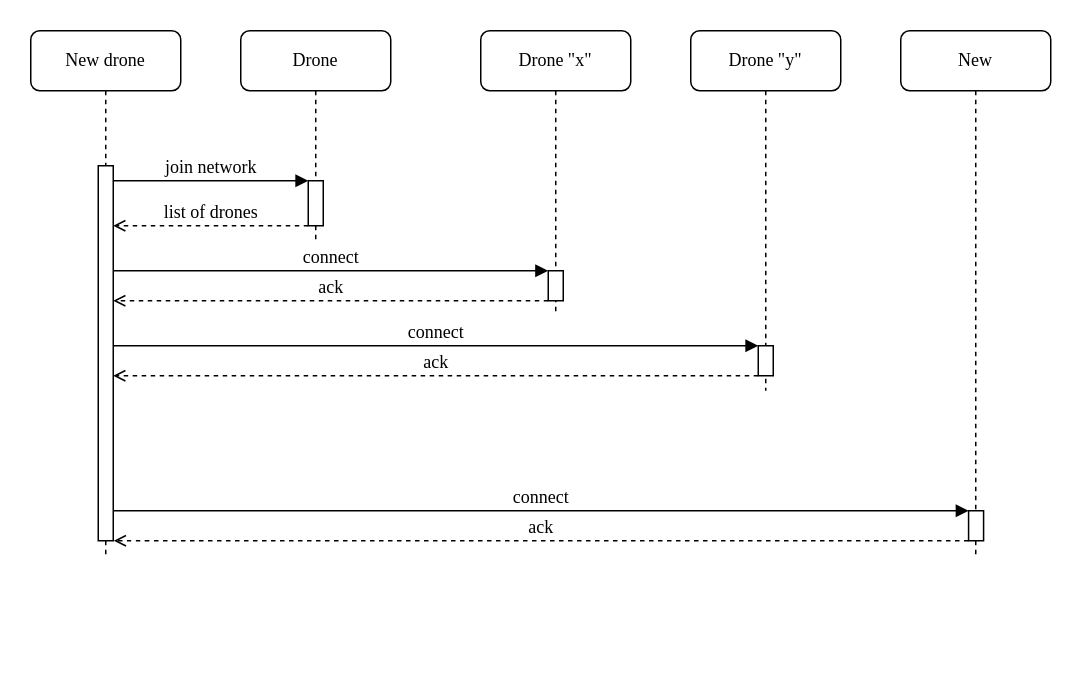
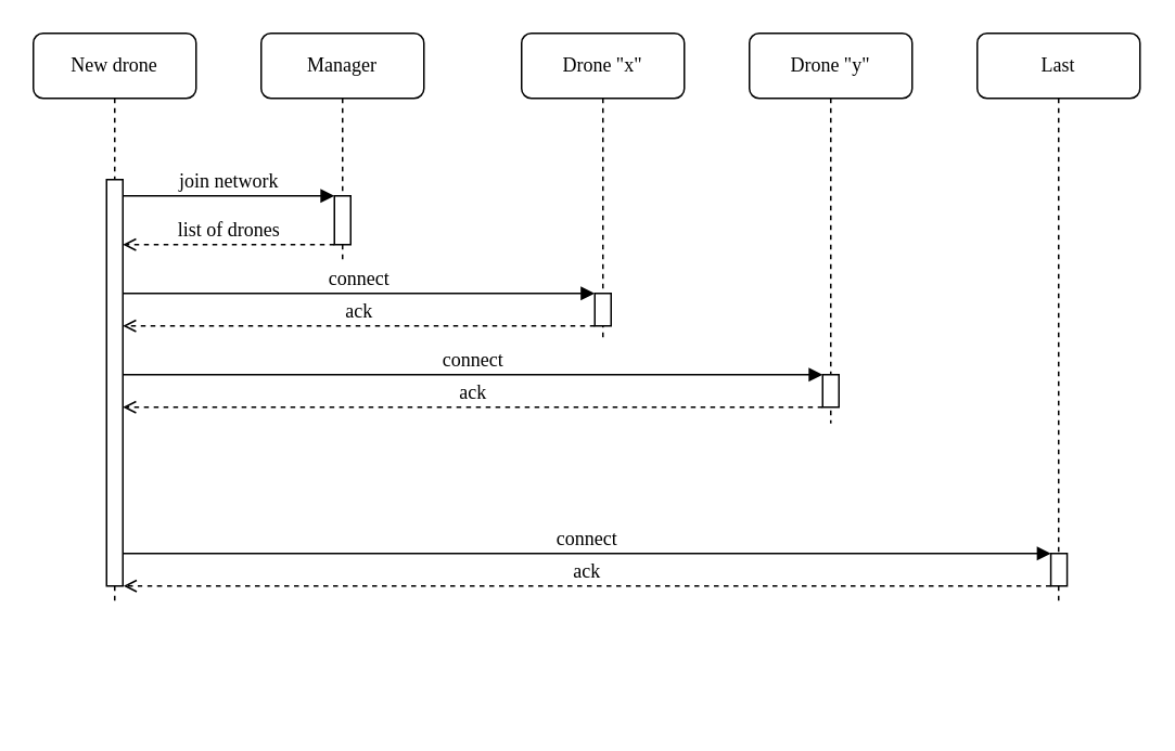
- <mxCell id="2" value="Drone" style="shape=umlLifeline;perimeter=lifelinePerimeter;whiteSpace=wrap;html=1;container=1;collapsible=0;recursiveResize=0;outlineConnect=0;rounded=1;shadow=0;comic=0;labelBackgroundColor=none;strokeWidth=1;fontFamily=Verdana;fontSize=12;align=center;" vertex="1" parent="1"><mxGeometry x="160" y="20" width="100" height="140" as="geometry" /></mxCell>
+ <mxCell id="2" value="Manager" style="shape=umlLifeline;perimeter=lifelinePerimeter;whiteSpace=wrap;html=1;container=1;collapsible=0;recursiveResize=0;outlineConnect=0;rounded=1;shadow=0;comic=0;labelBackgroundColor=none;strokeWidth=1;fontFamily=Verdana;fontSize=12;align=center;" vertex="1" parent="1"><mxGeometry x="160" y="20" width="100" height="140" as="geometry" /></mxCell>
- <mxCell id="16" value="New" style="shape=umlLifeline;perimeter=lifelinePerimeter;whiteSpace=wrap;html=1;container=1;collapsible=0;recursiveResize=0;outlineConnect=0;rounded=1;shadow=0;comic=0;labelBackgroundColor=none;strokeWidth=1;fontFamily=Verdana;fontSize=12;align=center;" vertex="1" parent="1"><mxGeometry x="600" y="20" width="100" height="350" as="geometry" /></mxCell>
+ <mxCell id="16" value="Last" style="shape=umlLifeline;perimeter=lifelinePerimeter;whiteSpace=wrap;html=1;container=1;collapsible=0;recursiveResize=0;outlineConnect=0;rounded=1;shadow=0;comic=0;labelBackgroundColor=none;strokeWidth=1;fontFamily=Verdana;fontSize=12;align=center;" vertex="1" parent="1"><mxGeometry x="600" y="20" width="100" height="350" as="geometry" /></mxCell>
